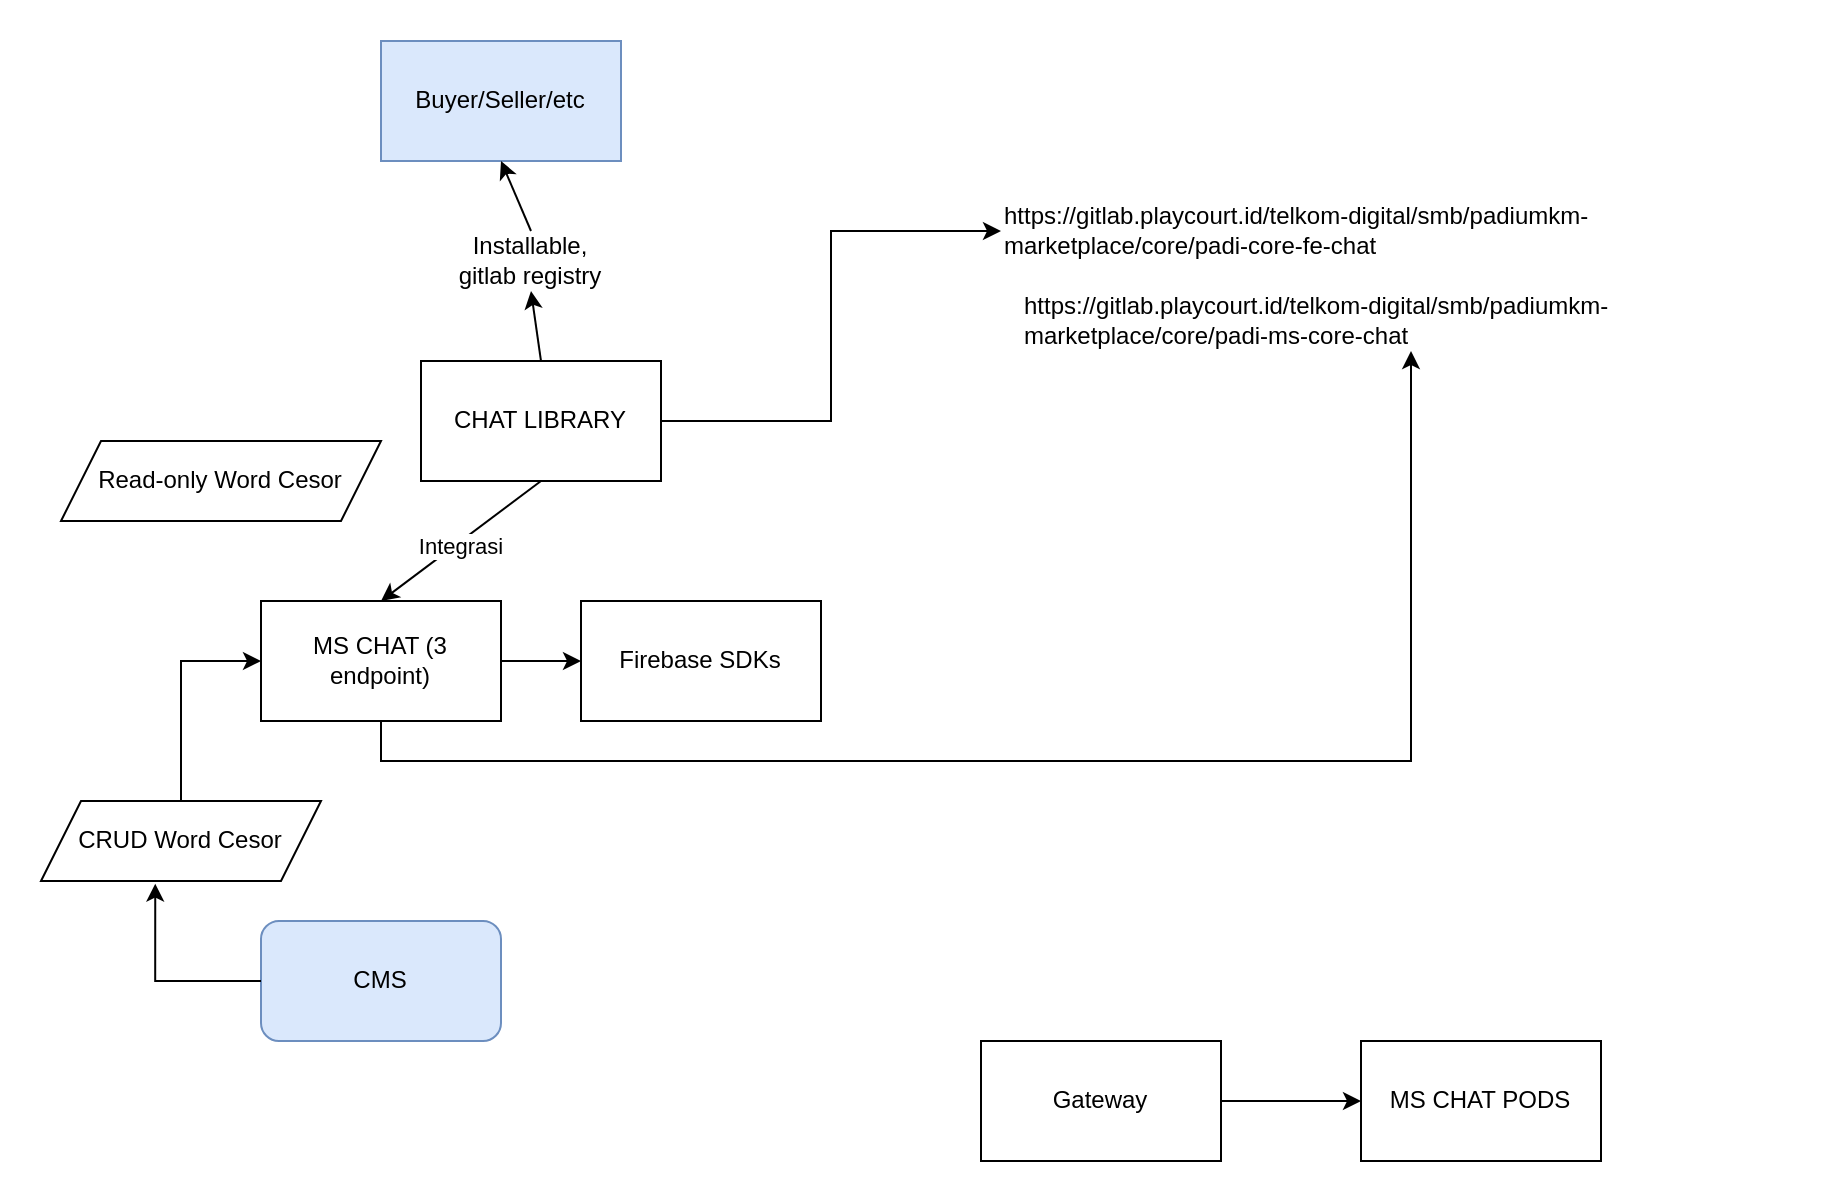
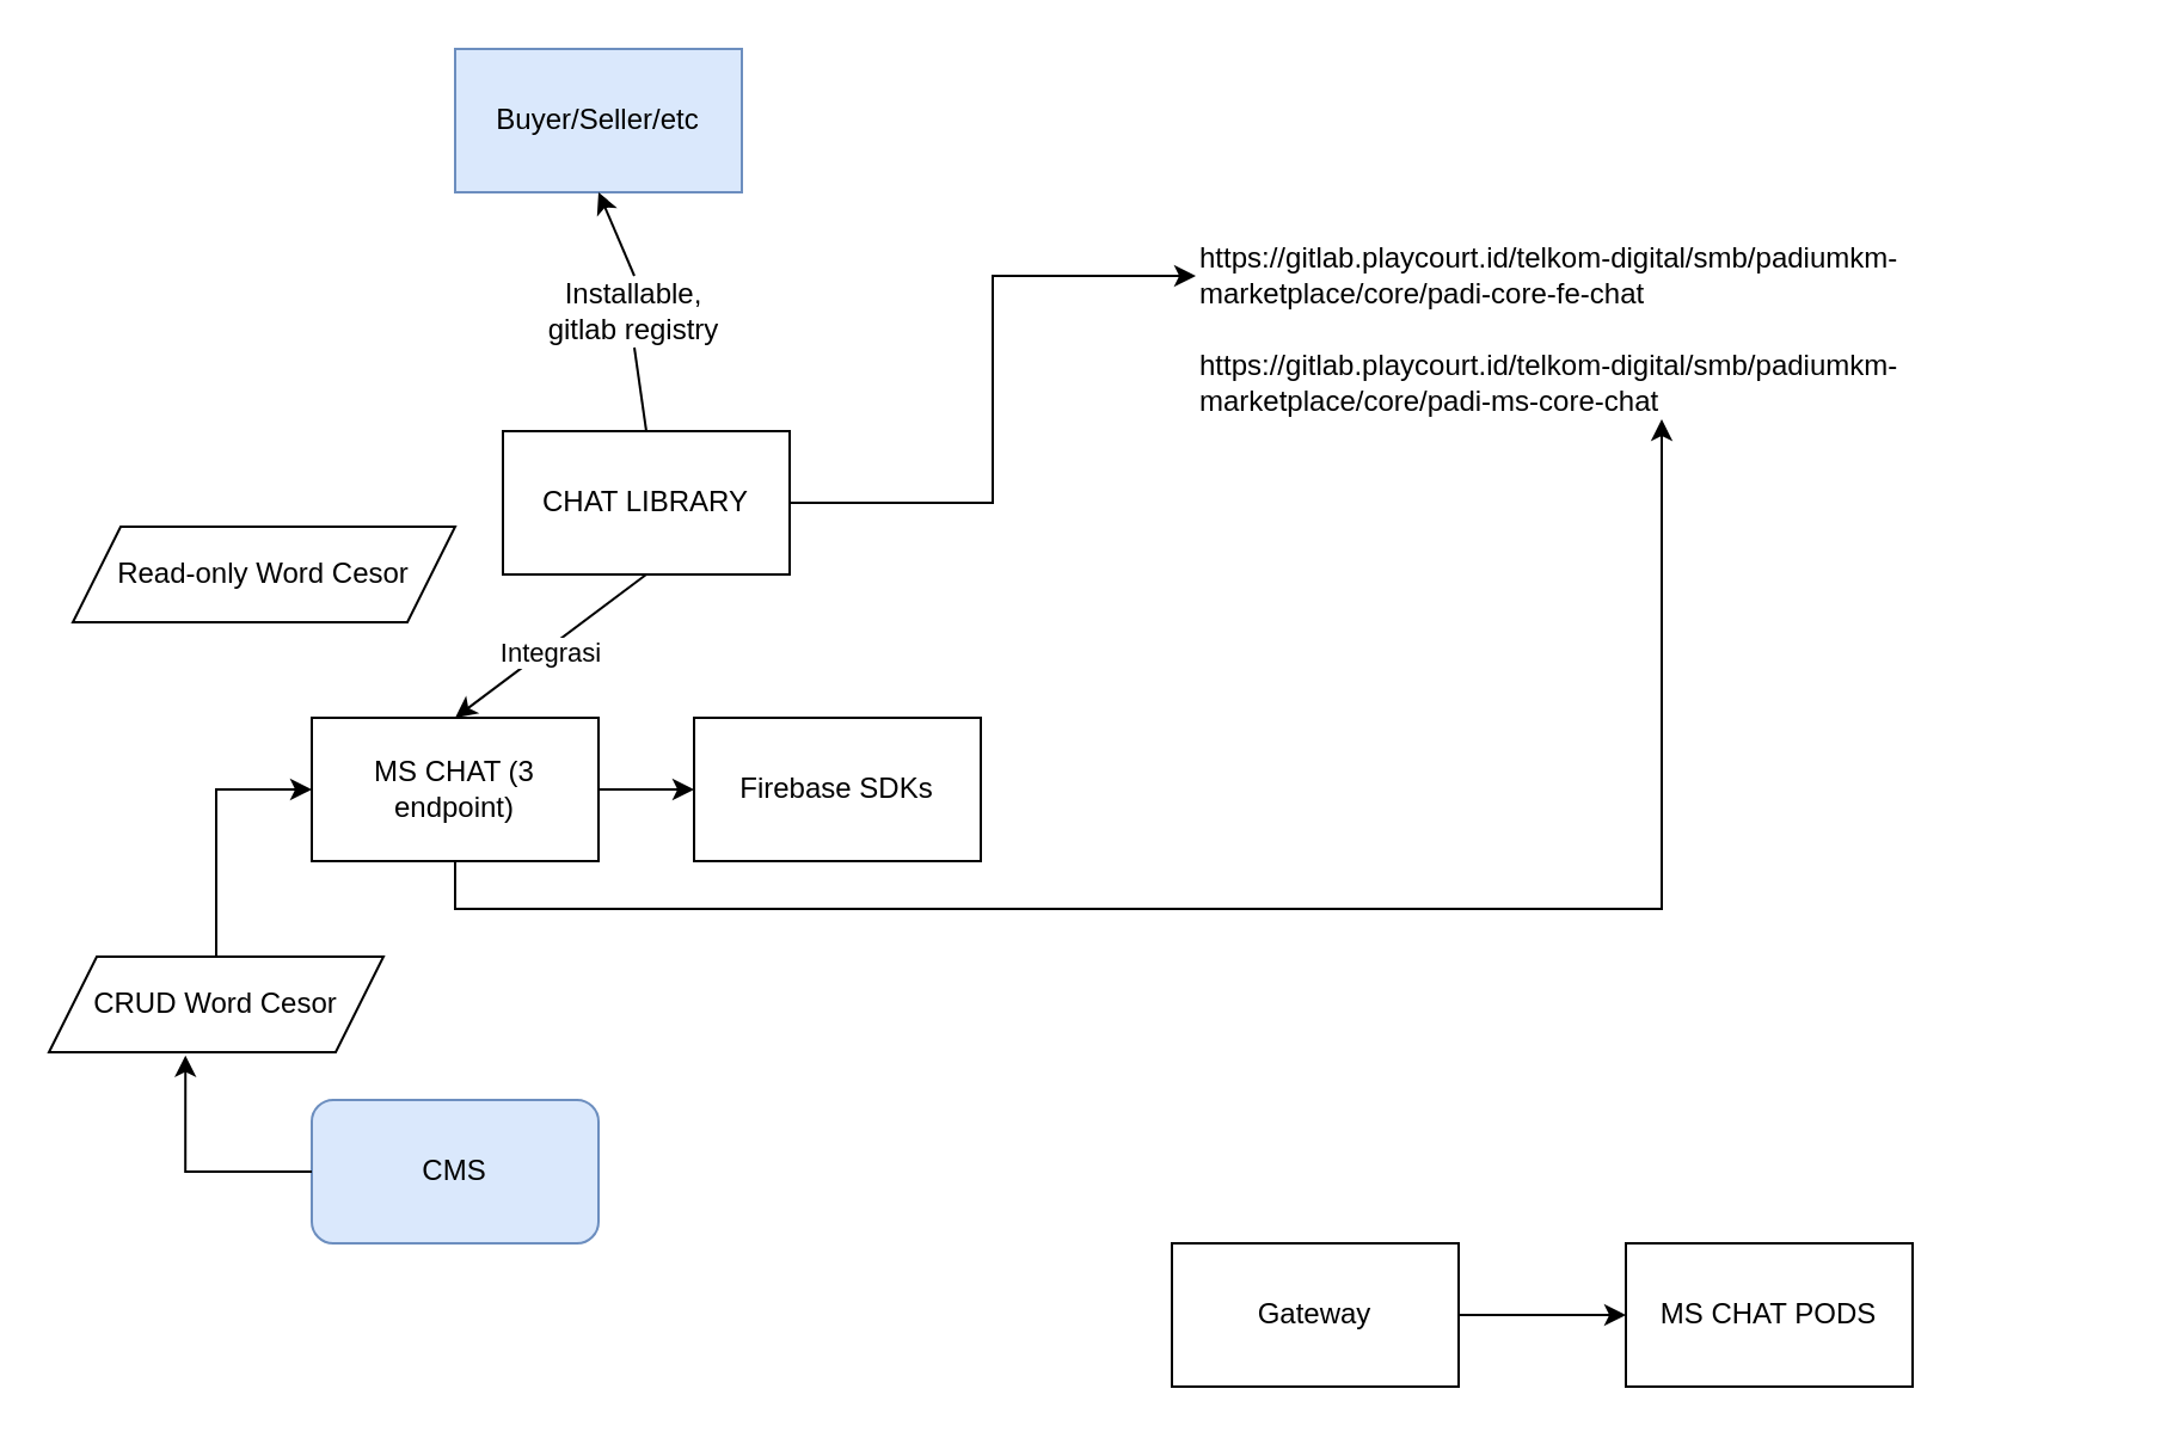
- <mxCell id="9" value="" style="endArrow=classic;html=1;rounded=0;exitX=0.5;exitY=0;exitDx=0;exitDy=0;entryX=0.5;entryY=1;entryDx=0;entryDy=0;" edge="1" parent="1" source="3" target="10"><mxGeometry width="50" height="50" relative="1" as="geometry"><mxPoint x="270" y="180" as="sourcePoint" /><mxPoint x="230" y="80" as="targetPoint" /></mxGeometry></mxCell>
+ <mxCell id="9" value="" style="endArrow=none;html=1;rounded=0;exitX=0.5;exitY=0;exitDx=0;exitDy=0;entryX=0.5;entryY=1;entryDx=0;entryDy=0;" edge="1" parent="1" source="3" target="10"><mxGeometry width="50" height="50" relative="1" as="geometry"><mxPoint x="270" y="180" as="sourcePoint" /><mxPoint x="230" y="80" as="targetPoint" /></mxGeometry></mxCell>
- <mxCell id="15" value="https://gitlab.playcourt.id/telkom-digital/smb/padiumkm-marketplace/core/padi-ms-core-chat" style="text;html=1;strokeColor=none;fillColor=none;align=left;verticalAlign=middle;whiteSpace=wrap;rounded=0;" vertex="1" parent="1"><mxGeometry x="510" y="145" width="390" height="30" as="geometry" /></mxCell>
+ <mxCell id="15" value="https://gitlab.playcourt.id/telkom-digital/smb/padiumkm-marketplace/core/padi-ms-core-chat" style="text;html=1;strokeColor=none;fillColor=none;align=left;verticalAlign=middle;whiteSpace=wrap;rounded=0;" vertex="1" parent="1"><mxGeometry x="500" y="145" width="390" height="30" as="geometry" /></mxCell>
